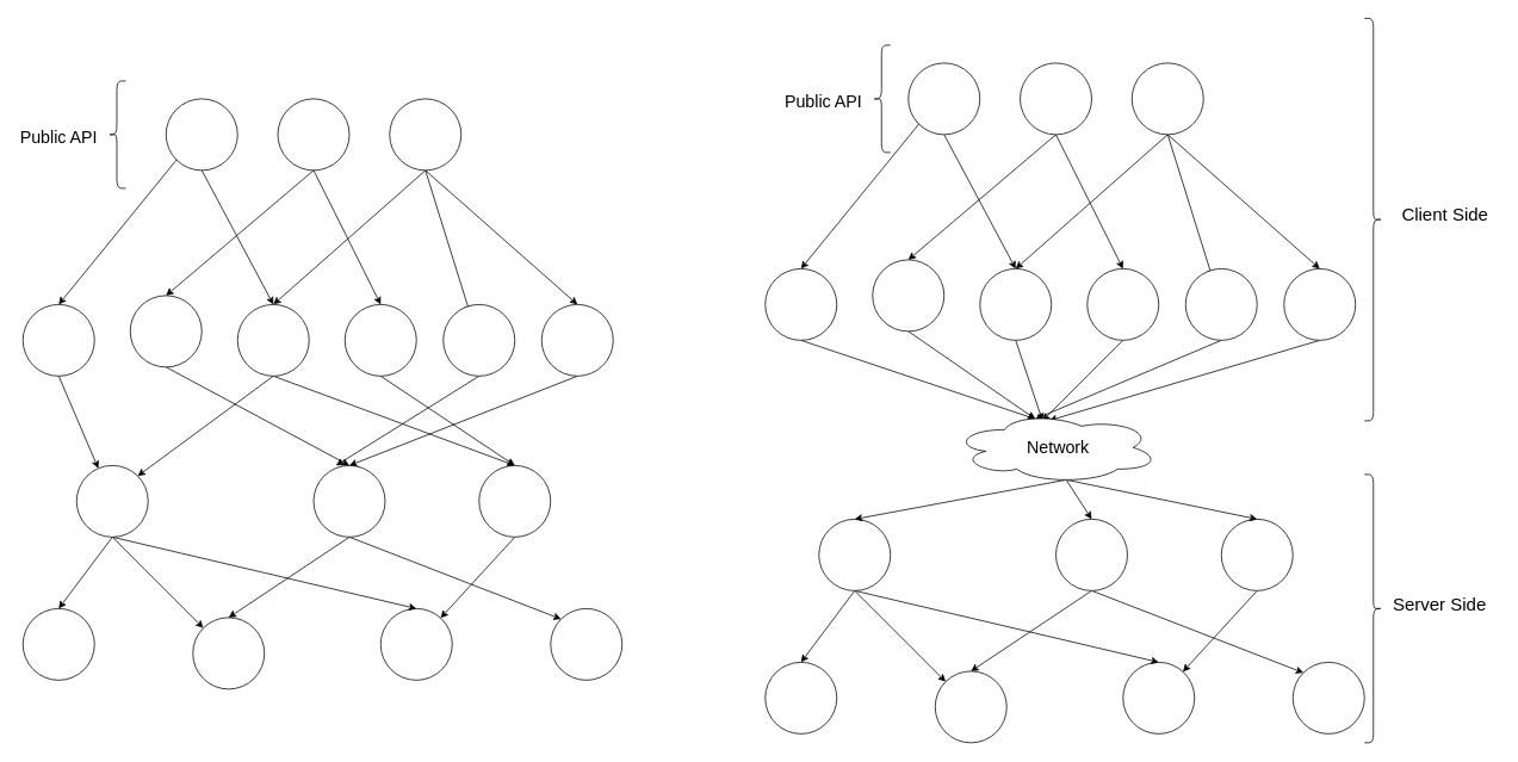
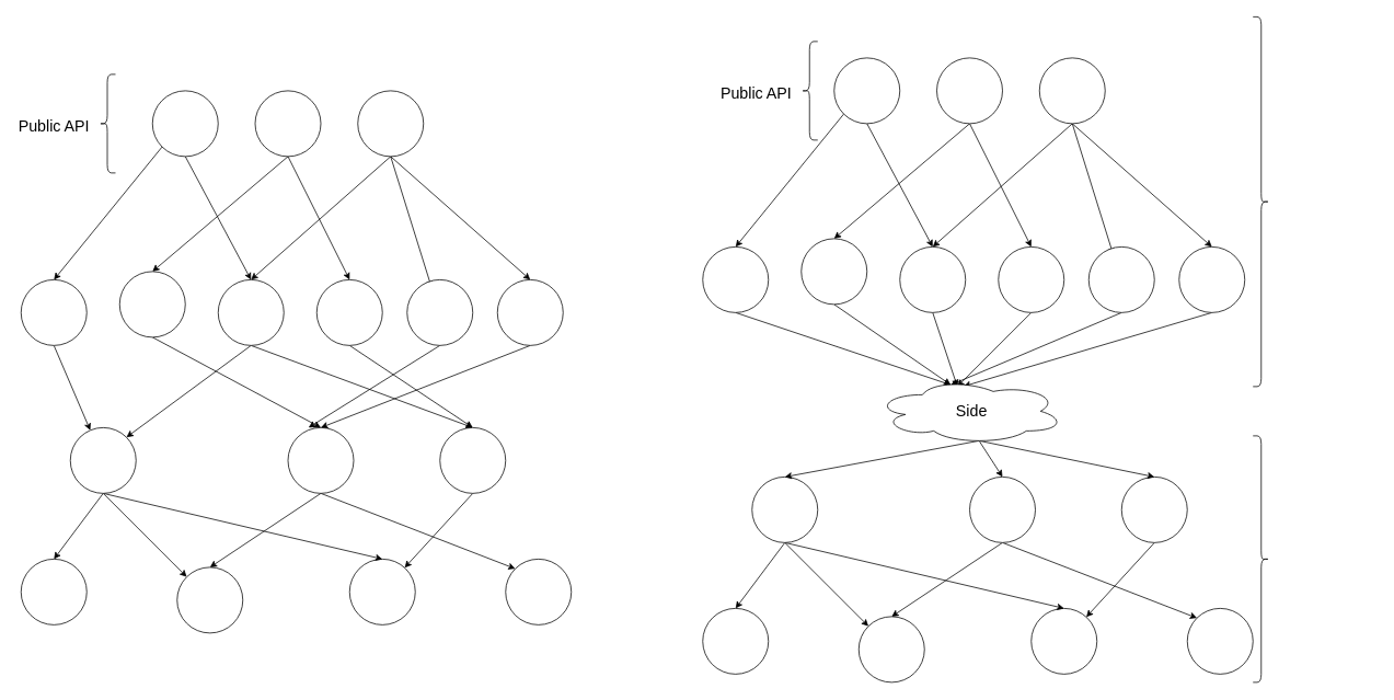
- <mxCell id="83" value="&lt;font style=&quot;font-size: 20px&quot;&gt;Client Side&lt;/font&gt;" style="text;html=1;resizable=0;points=[];autosize=1;align=left;verticalAlign=top;spacingTop=-4;fontSize=19;" vertex="1" parent="1"><mxGeometry x="1565" y="225" width="110" height="20" as="geometry" /></mxCell>
- <mxCell id="76" value="&amp;nbsp;Network" style="ellipse;shape=cloud;whiteSpace=wrap;html=1;fontSize=19;" vertex="1" parent="1"><mxGeometry x="1065" y="460" width="230" height="80" as="geometry" /></mxCell>
+ <mxCell id="76" value="&amp;nbsp;Side" style="ellipse;shape=cloud;whiteSpace=wrap;html=1;fontSize=19;" vertex="1" parent="1"><mxGeometry x="1065" y="460" width="230" height="80" as="geometry" /></mxCell>
- <mxCell id="84" value="&lt;font style=&quot;font-size: 20px&quot;&gt;Server Side&lt;/font&gt;" style="text;html=1;resizable=0;points=[];autosize=1;align=left;verticalAlign=top;spacingTop=-4;fontSize=19;" vertex="1" parent="1"><mxGeometry x="1555" y="660" width="120" height="20" as="geometry" /></mxCell>
